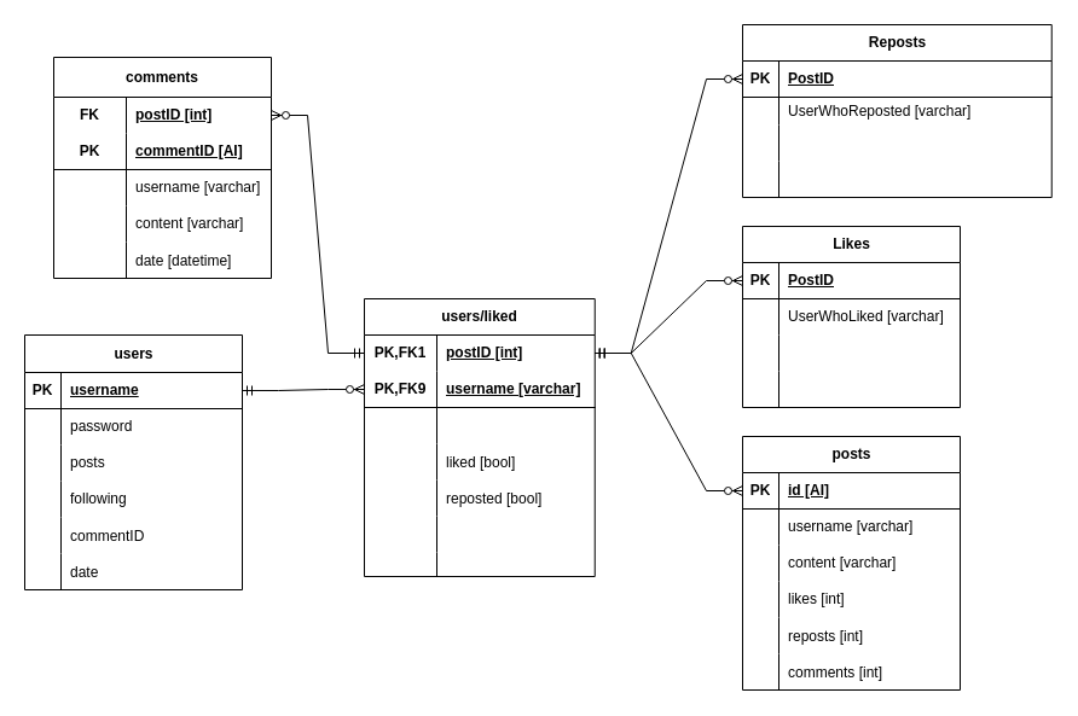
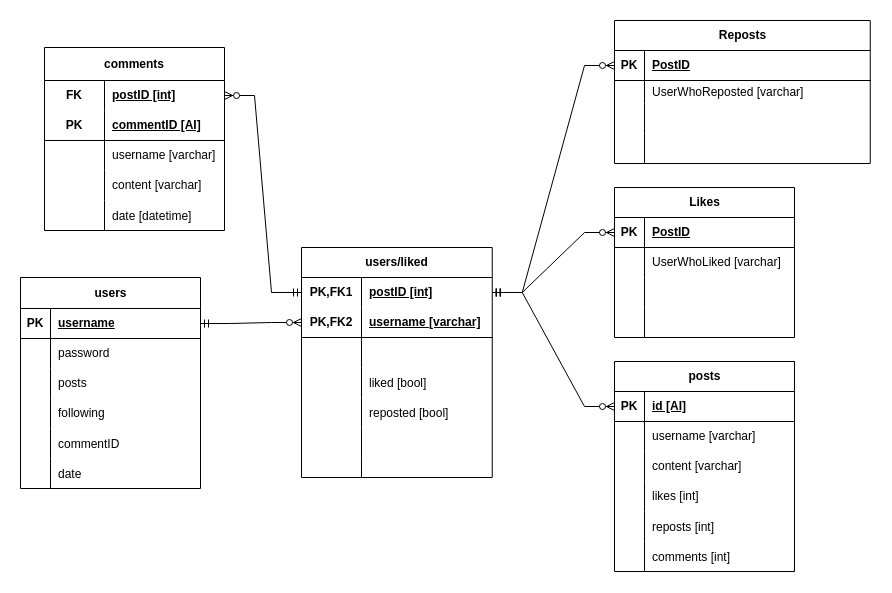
- <mxCell id="45" value="PK,FK9" style="shape=partialRectangle;connectable=0;fillColor=none;top=0;left=0;bottom=0;right=0;fontStyle=1;overflow=hidden;html=1;whiteSpace=wrap;" parent="44" vertex="1"><mxGeometry width="60" height="30" as="geometry"><mxRectangle width="60" height="30" as="alternateBounds" /></mxGeometry></mxCell>
+ <mxCell id="45" value="PK,FK2" style="shape=partialRectangle;connectable=0;fillColor=none;top=0;left=0;bottom=0;right=0;fontStyle=1;overflow=hidden;html=1;whiteSpace=wrap;" parent="44" vertex="1"><mxGeometry width="60" height="30" as="geometry"><mxRectangle width="60" height="30" as="alternateBounds" /></mxGeometry></mxCell>
